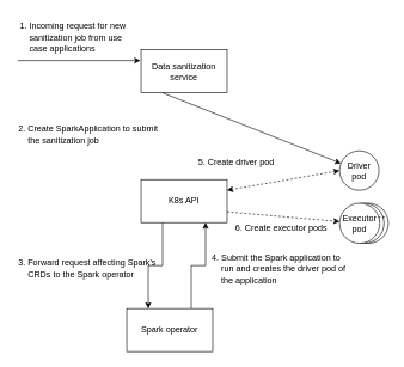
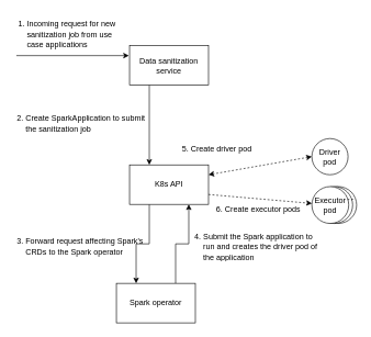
- <mxCell id="5" value="" style="endArrow=classic;html=1;rounded=0;exitX=0.25;exitY=1;exitDx=0;exitDy=0;" parent="1" source="4" target="16" edge="1"><mxGeometry width="50" height="50" relative="1" as="geometry"><mxPoint x="386" y="399" as="sourcePoint" /><mxPoint x="466" y="84" as="targetPoint" /></mxGeometry></mxCell>
+ <mxCell id="5" value="" style="endArrow=classic;html=1;rounded=0;exitX=0.25;exitY=1;exitDx=0;exitDy=0;entryX=0.25;entryY=0;entryDx=0;entryDy=0;" parent="1" source="4" target="12" edge="1"><mxGeometry width="50" height="50" relative="1" as="geometry"><mxPoint x="386" y="399" as="sourcePoint" /><mxPoint x="466" y="84" as="targetPoint" /></mxGeometry></mxCell>
